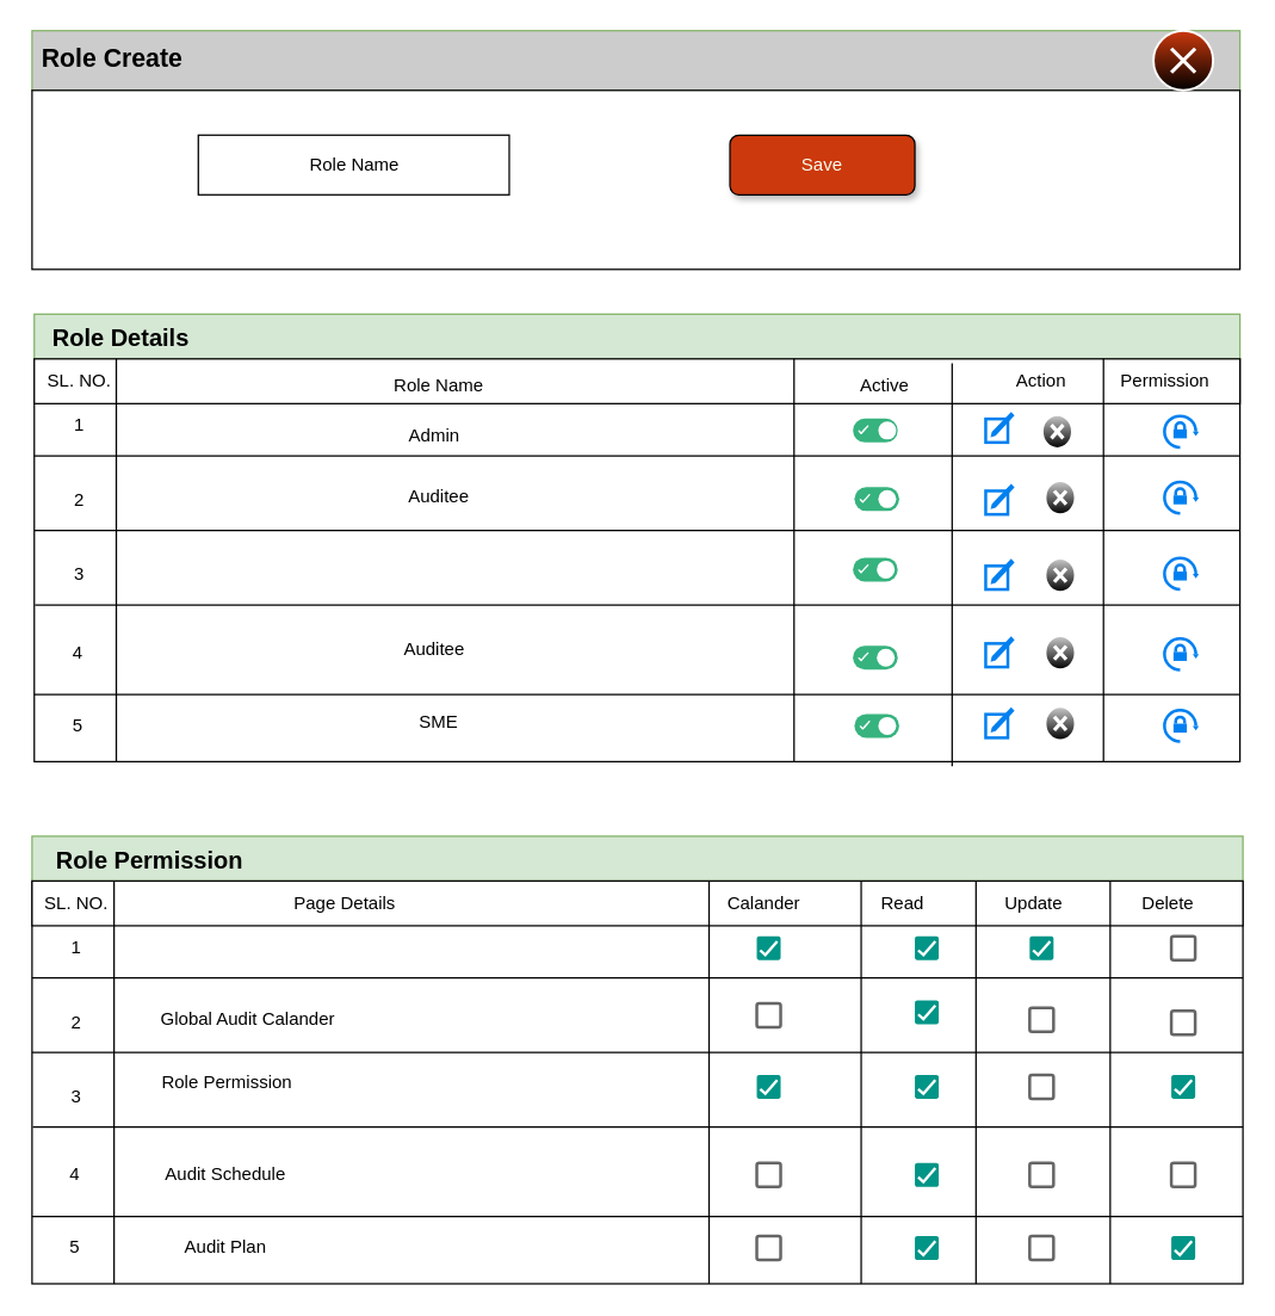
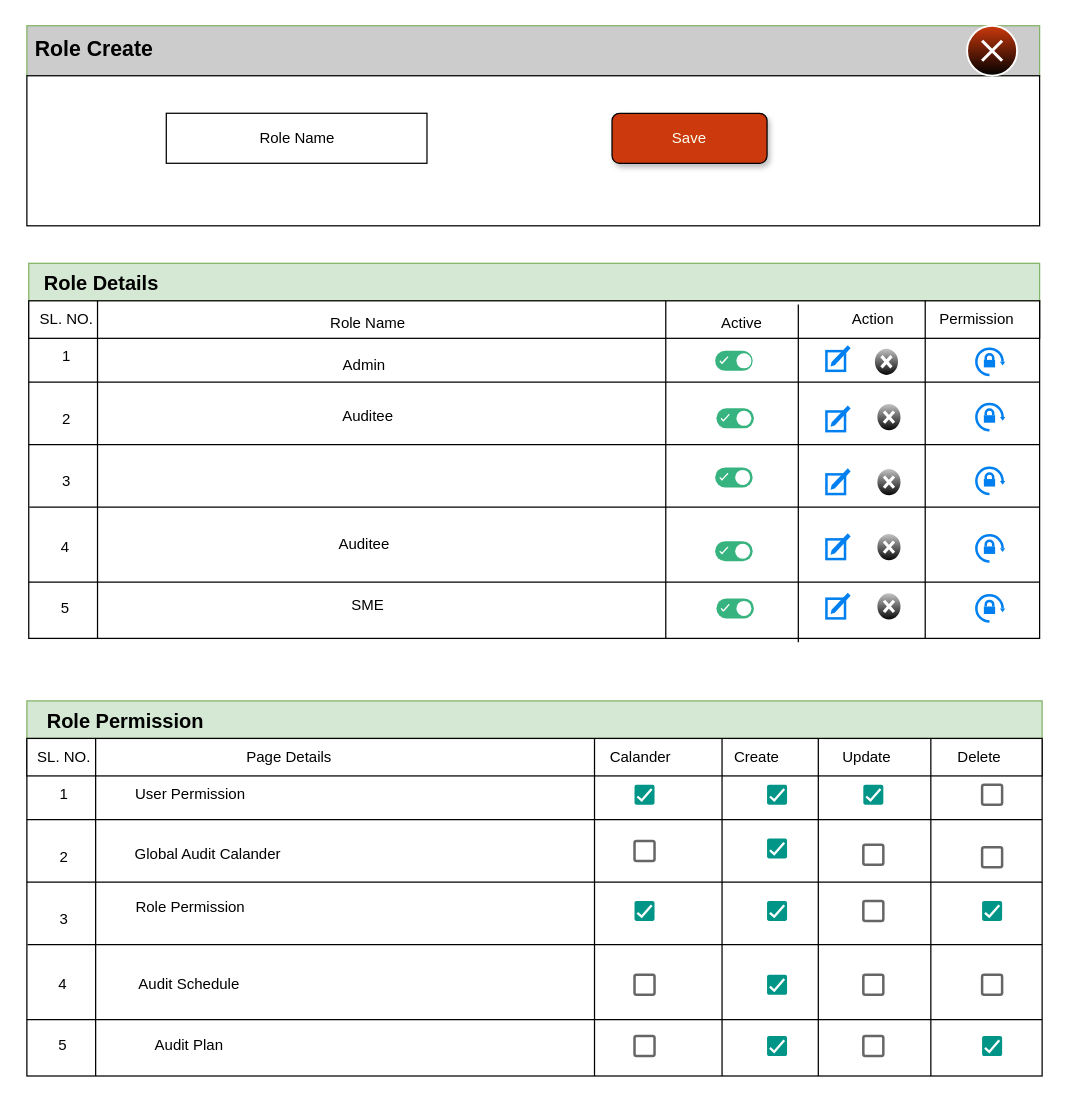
- <mxCell id="89" value="Read" style="text;html=1;align=center;verticalAlign=middle;whiteSpace=wrap;rounded=0;" parent="1" vertex="1"><mxGeometry x="555" y="590" width="100" height="30" as="geometry" /></mxCell>
+ <mxCell id="89" value="Create" style="text;html=1;align=center;verticalAlign=middle;whiteSpace=wrap;rounded=0;" parent="1" vertex="1"><mxGeometry x="555" y="590" width="100" height="30" as="geometry" /></mxCell>
+ <mxCell id="88" value="User Permission" style="text;html=1;align=center;verticalAlign=middle;whiteSpace=wrap;rounded=0;" parent="1" vertex="1"><mxGeometry x="101.5" y="620" width="100" height="30" as="geometry" /></mxCell>
